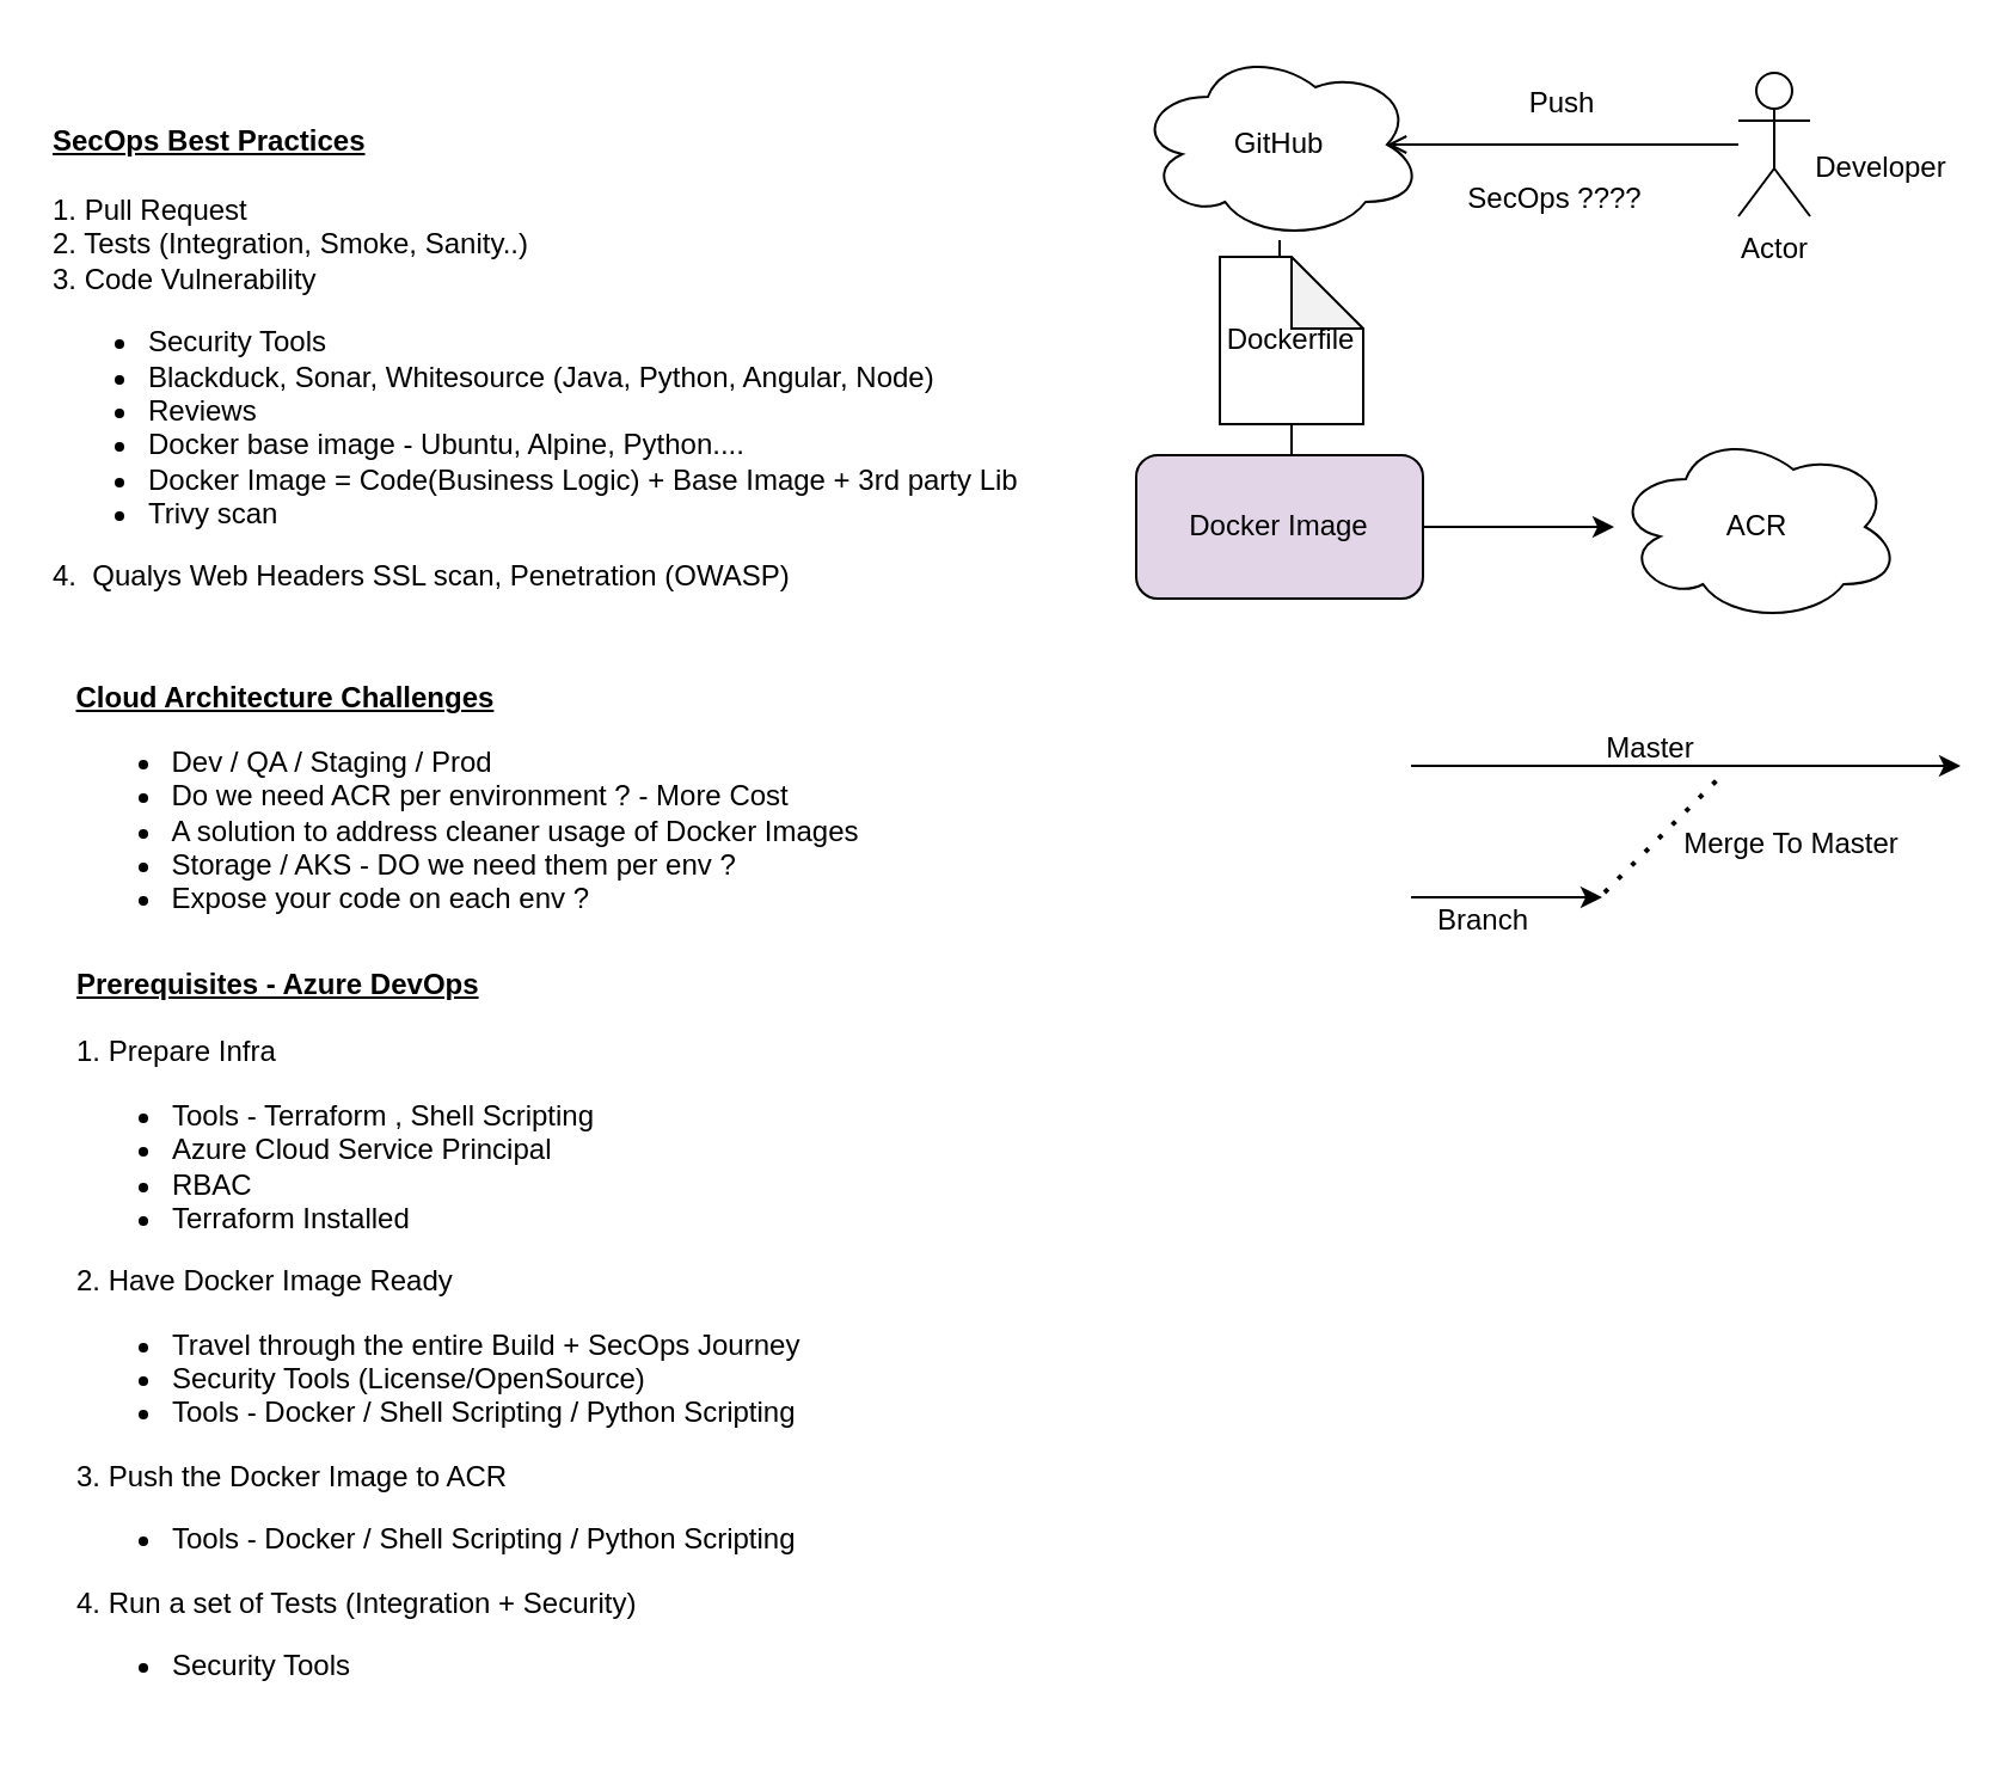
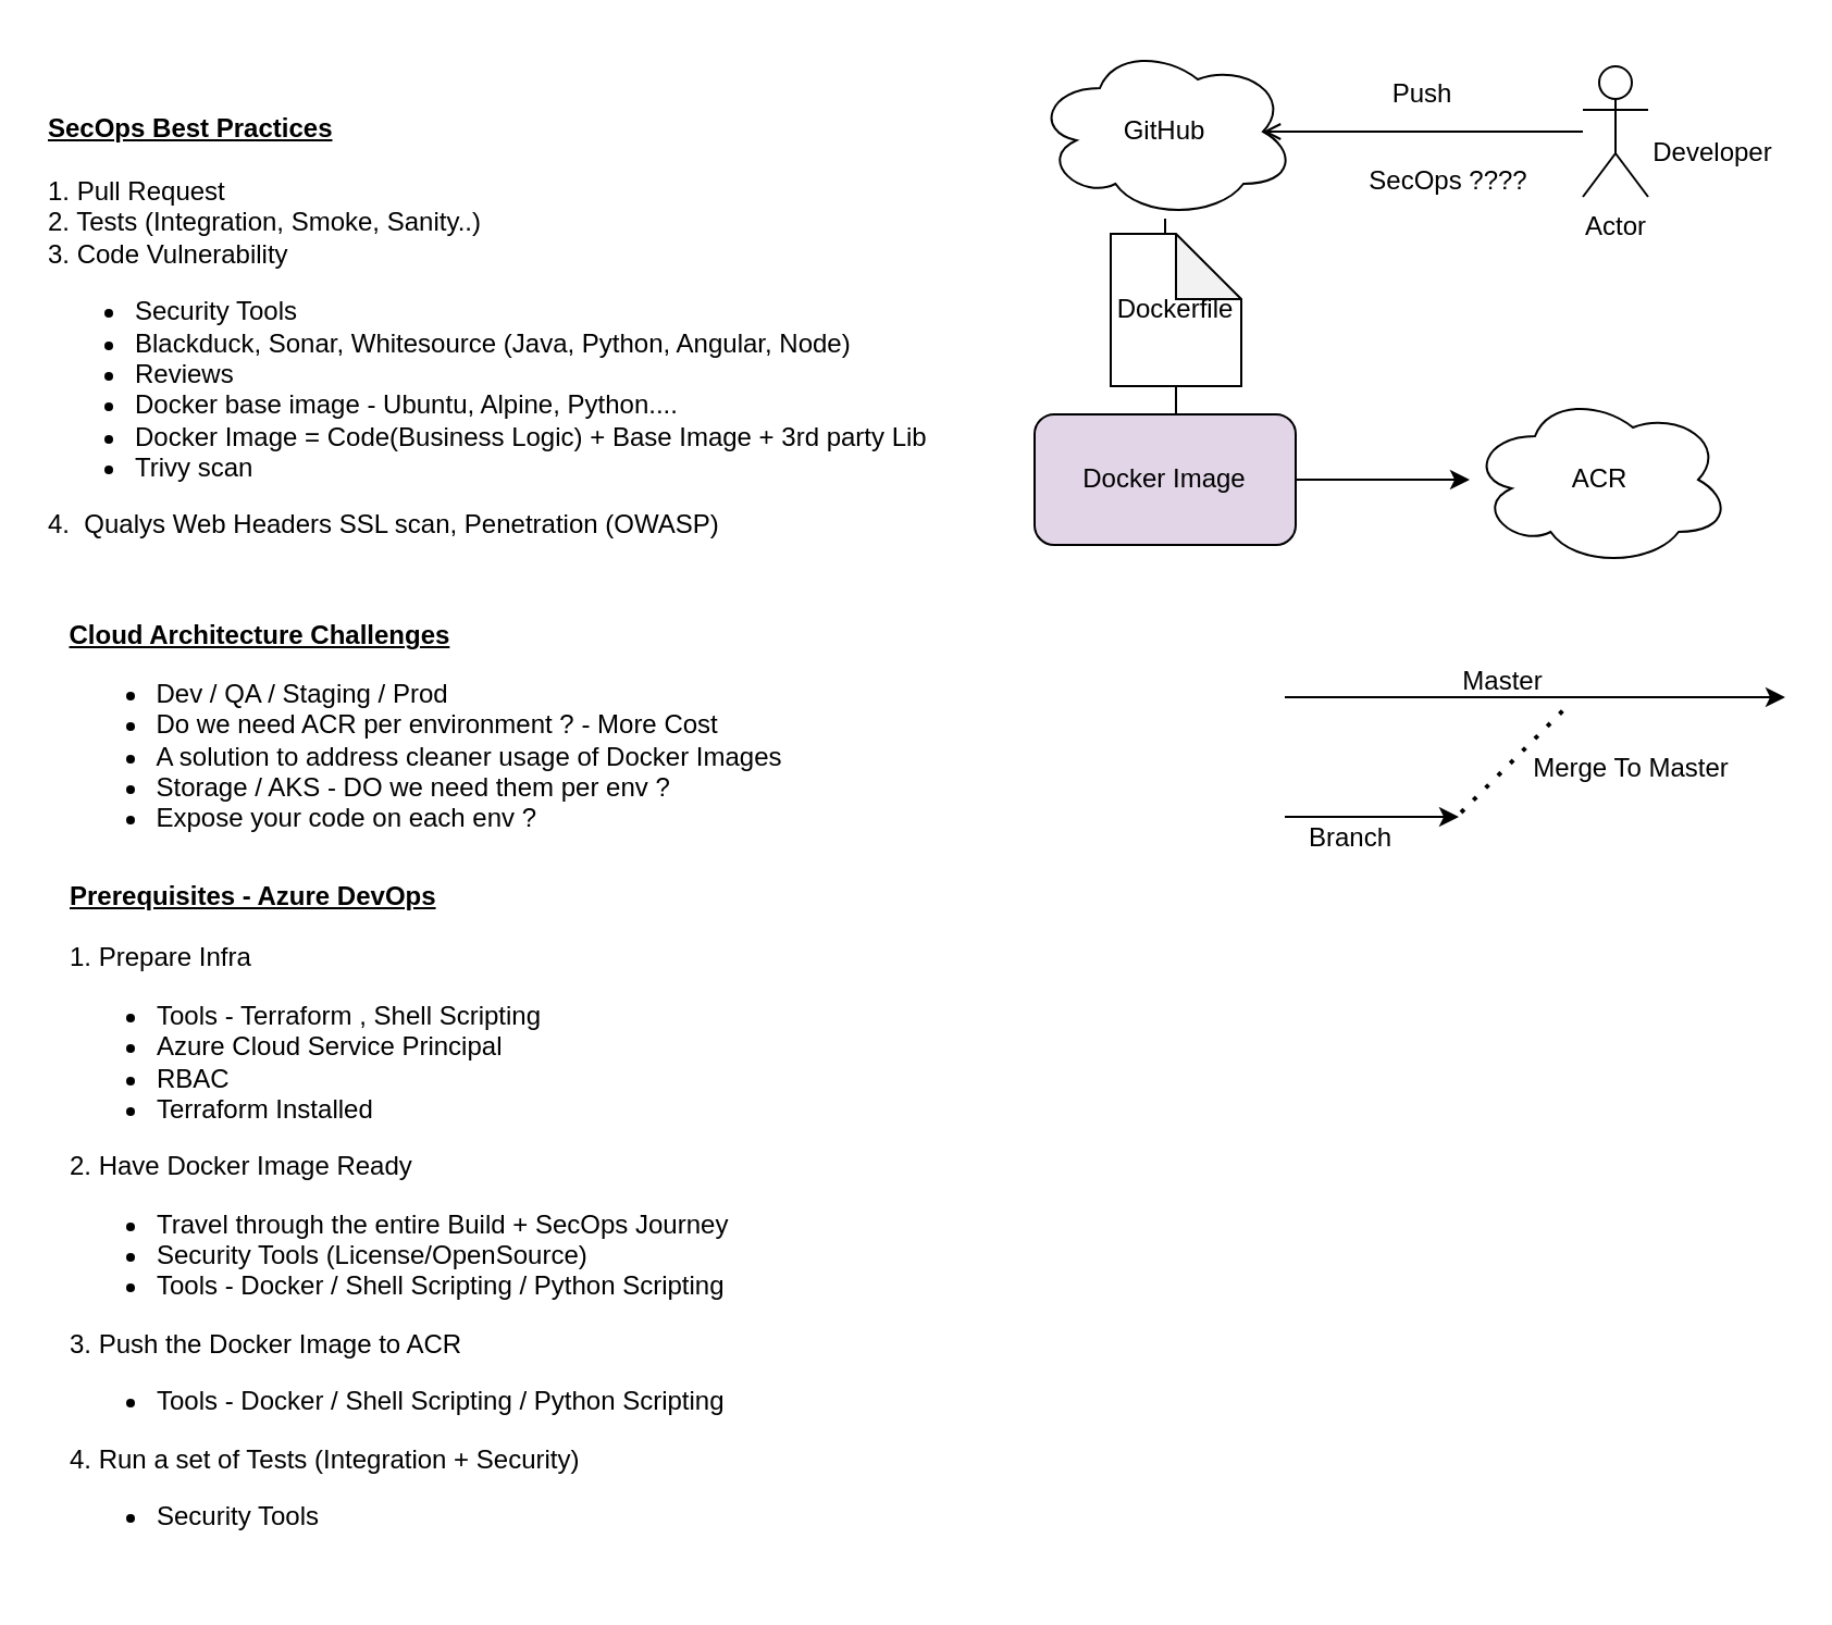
- <mxCell id="13" value="SecOps ????" style="text;html=1;align=center;verticalAlign=middle;resizable=0;points=[];autosize=1;strokeColor=none;fillColor=none;" vertex="1" parent="1"><mxGeometry x="600" y="68" width="100" height="30" as="geometry" /></mxCell>
+ <mxCell id="13" value="SecOps ????" style="text;html=1;align=center;verticalAlign=middle;resizable=0;points=[];autosize=1;strokeColor=none;fillColor=none;" vertex="1" parent="1"><mxGeometry x="615" y="68" width="100" height="30" as="geometry" /></mxCell>
